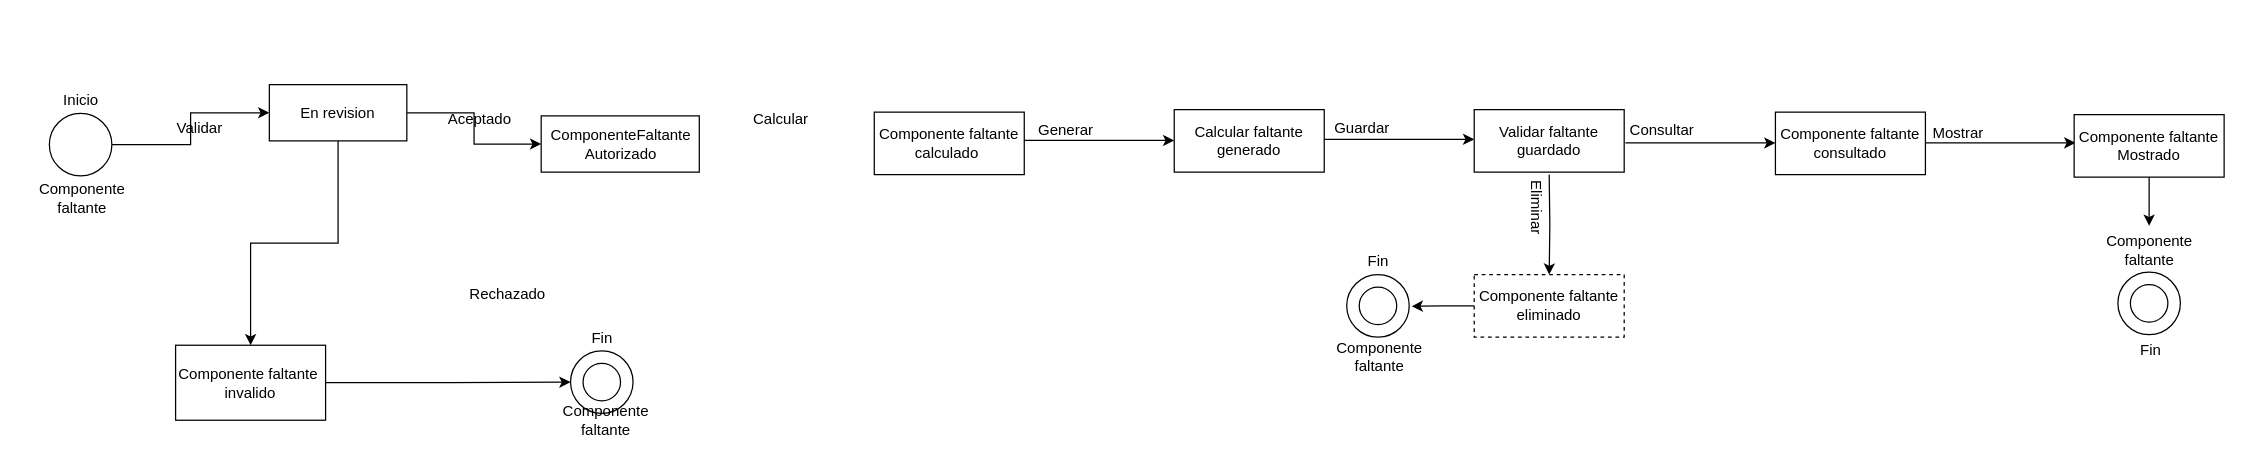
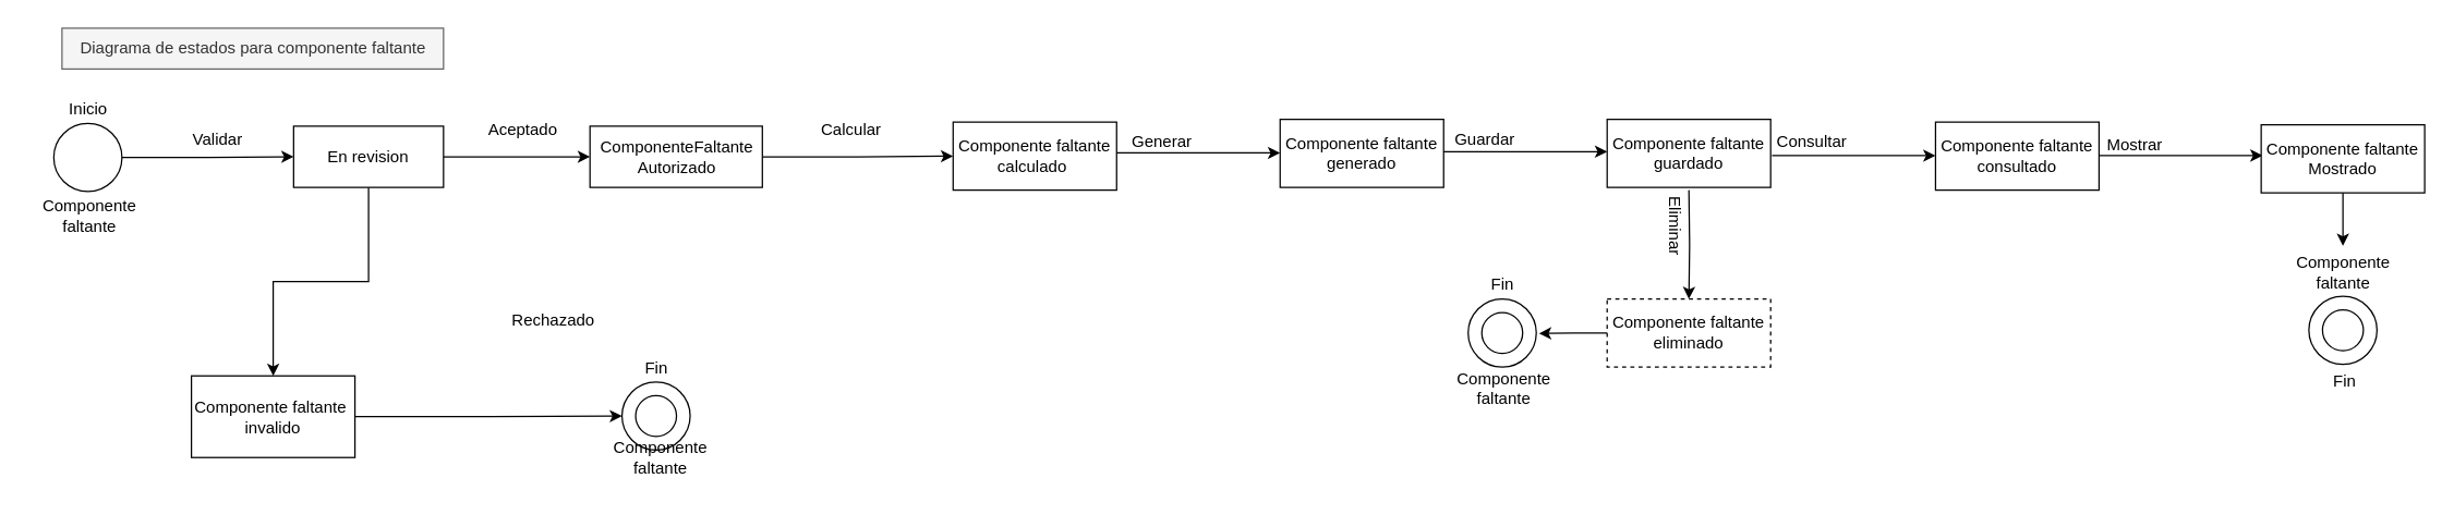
+ <mxCell id="25" value="Diagrama de estados para componente faltante" style="text;html=1;align=center;verticalAlign=middle;resizable=0;points=[];autosize=1;strokeColor=#666666;fillColor=#f5f5f5;fontColor=#333333;" parent="1" vertex="1"><mxGeometry x="45" y="20" width="280" height="30" as="geometry" /></mxCell>
- <mxCell id="35" value="En revision" style="whiteSpace=wrap;html=1;" vertex="1" parent="1"><mxGeometry x="215" y="67" width="110" height="45" as="geometry" /></mxCell>
+ <mxCell id="35" value="En revision" style="whiteSpace=wrap;html=1;" vertex="1" parent="1"><mxGeometry x="215" y="92" width="110" height="45" as="geometry" /></mxCell>
- <mxCell id="7" value="Calcular faltante generado" style="rounded=0;whiteSpace=wrap;html=1;" parent="1" vertex="1"><mxGeometry x="939" y="87" width="120" height="50" as="geometry" /></mxCell>
+ <mxCell id="7" value="Componente faltante generado" style="rounded=0;whiteSpace=wrap;html=1;" parent="1" vertex="1"><mxGeometry x="939" y="87" width="120" height="50" as="geometry" /></mxCell>
- <mxCell id="20" value="Validar faltante guardado" style="rounded=0;whiteSpace=wrap;html=1;" parent="1" vertex="1"><mxGeometry x="1179" y="87" width="120" height="50" as="geometry" /></mxCell>
+ <mxCell id="20" value="Componente faltante guardado" style="rounded=0;whiteSpace=wrap;html=1;" parent="1" vertex="1"><mxGeometry x="1179" y="87" width="120" height="50" as="geometry" /></mxCell>
+ <mxCell id="45" style="edgeStyle=orthogonalEdgeStyle;rounded=0;orthogonalLoop=1;jettySize=auto;html=1;entryX=0;entryY=0.5;entryDx=0;entryDy=0;" edge="1" parent="1" source="46" target="4"><mxGeometry relative="1" as="geometry" /></mxCell>
